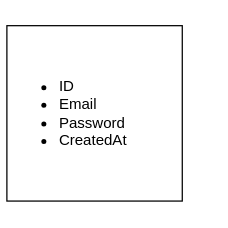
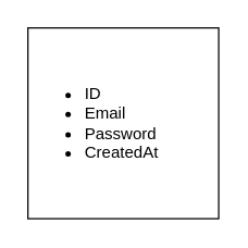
- <mxCell id="2" value="&lt;ul&gt;&lt;li&gt;ID&lt;/li&gt;&lt;li&gt;Email&lt;/li&gt;&lt;li&gt;Password&lt;/li&gt;&lt;li&gt;CreatedAt&lt;/li&gt;&lt;/ul&gt;" style="whiteSpace=wrap;html=1;aspect=fixed;align=left;" vertex="1" parent="1"><mxGeometry x="5" y="20" width="140" height="140" as="geometry" /></mxCell>
+ <mxCell id="2" value="&lt;ul&gt;&lt;li&gt;ID&lt;/li&gt;&lt;li&gt;Email&lt;/li&gt;&lt;li&gt;Password&lt;/li&gt;&lt;li&gt;CreatedAt&lt;/li&gt;&lt;/ul&gt;" style="whiteSpace=wrap;html=1;aspect=fixed;align=left;" vertex="1" parent="1"><mxGeometry x="20" y="20" width="140" height="140" as="geometry" /></mxCell>
